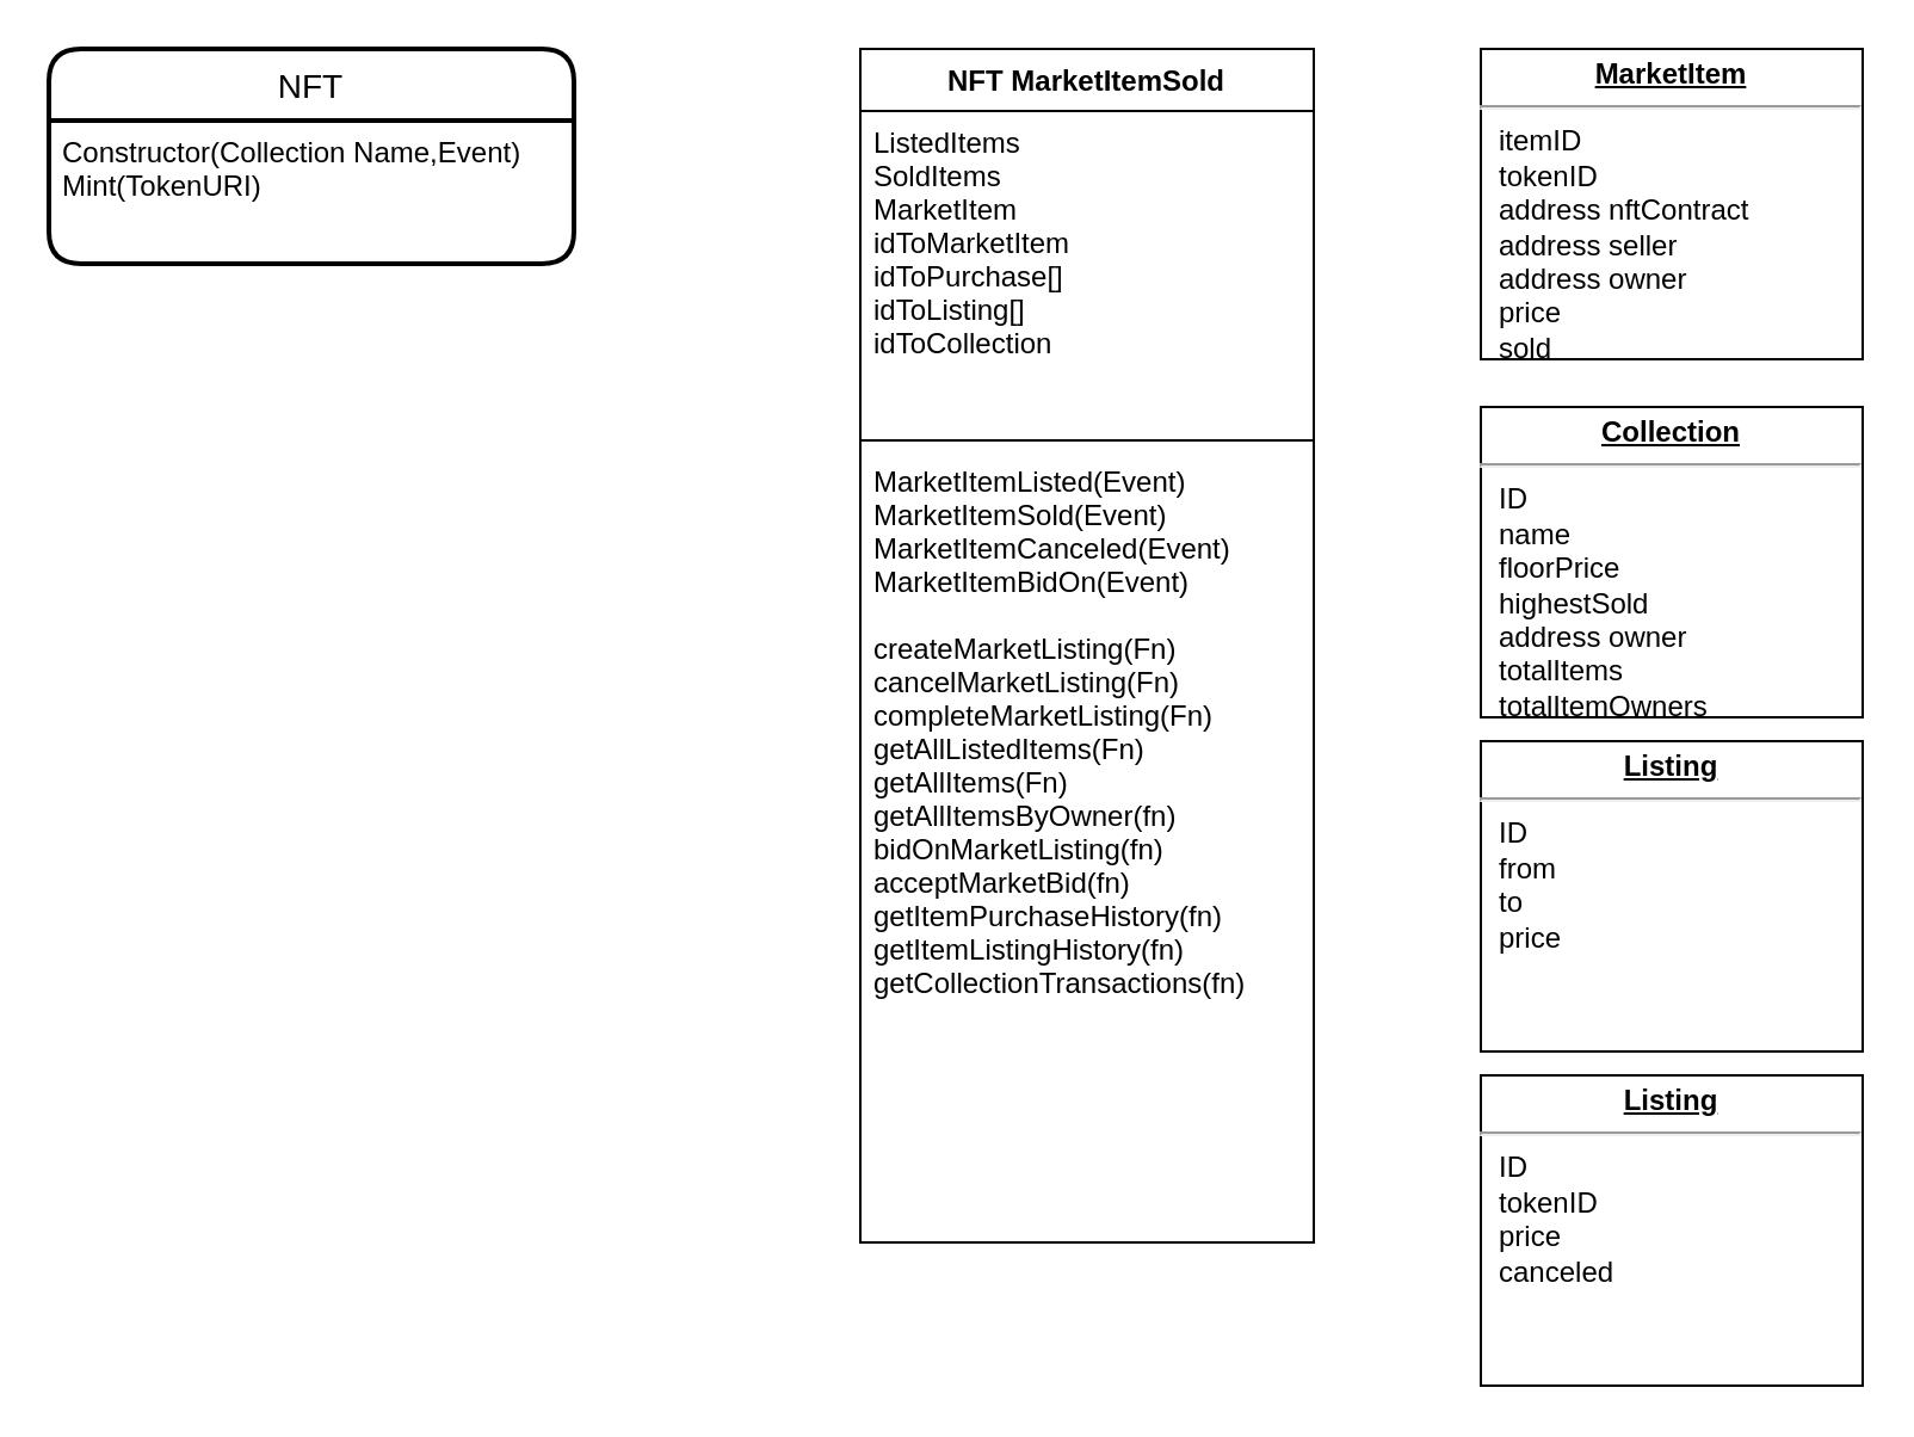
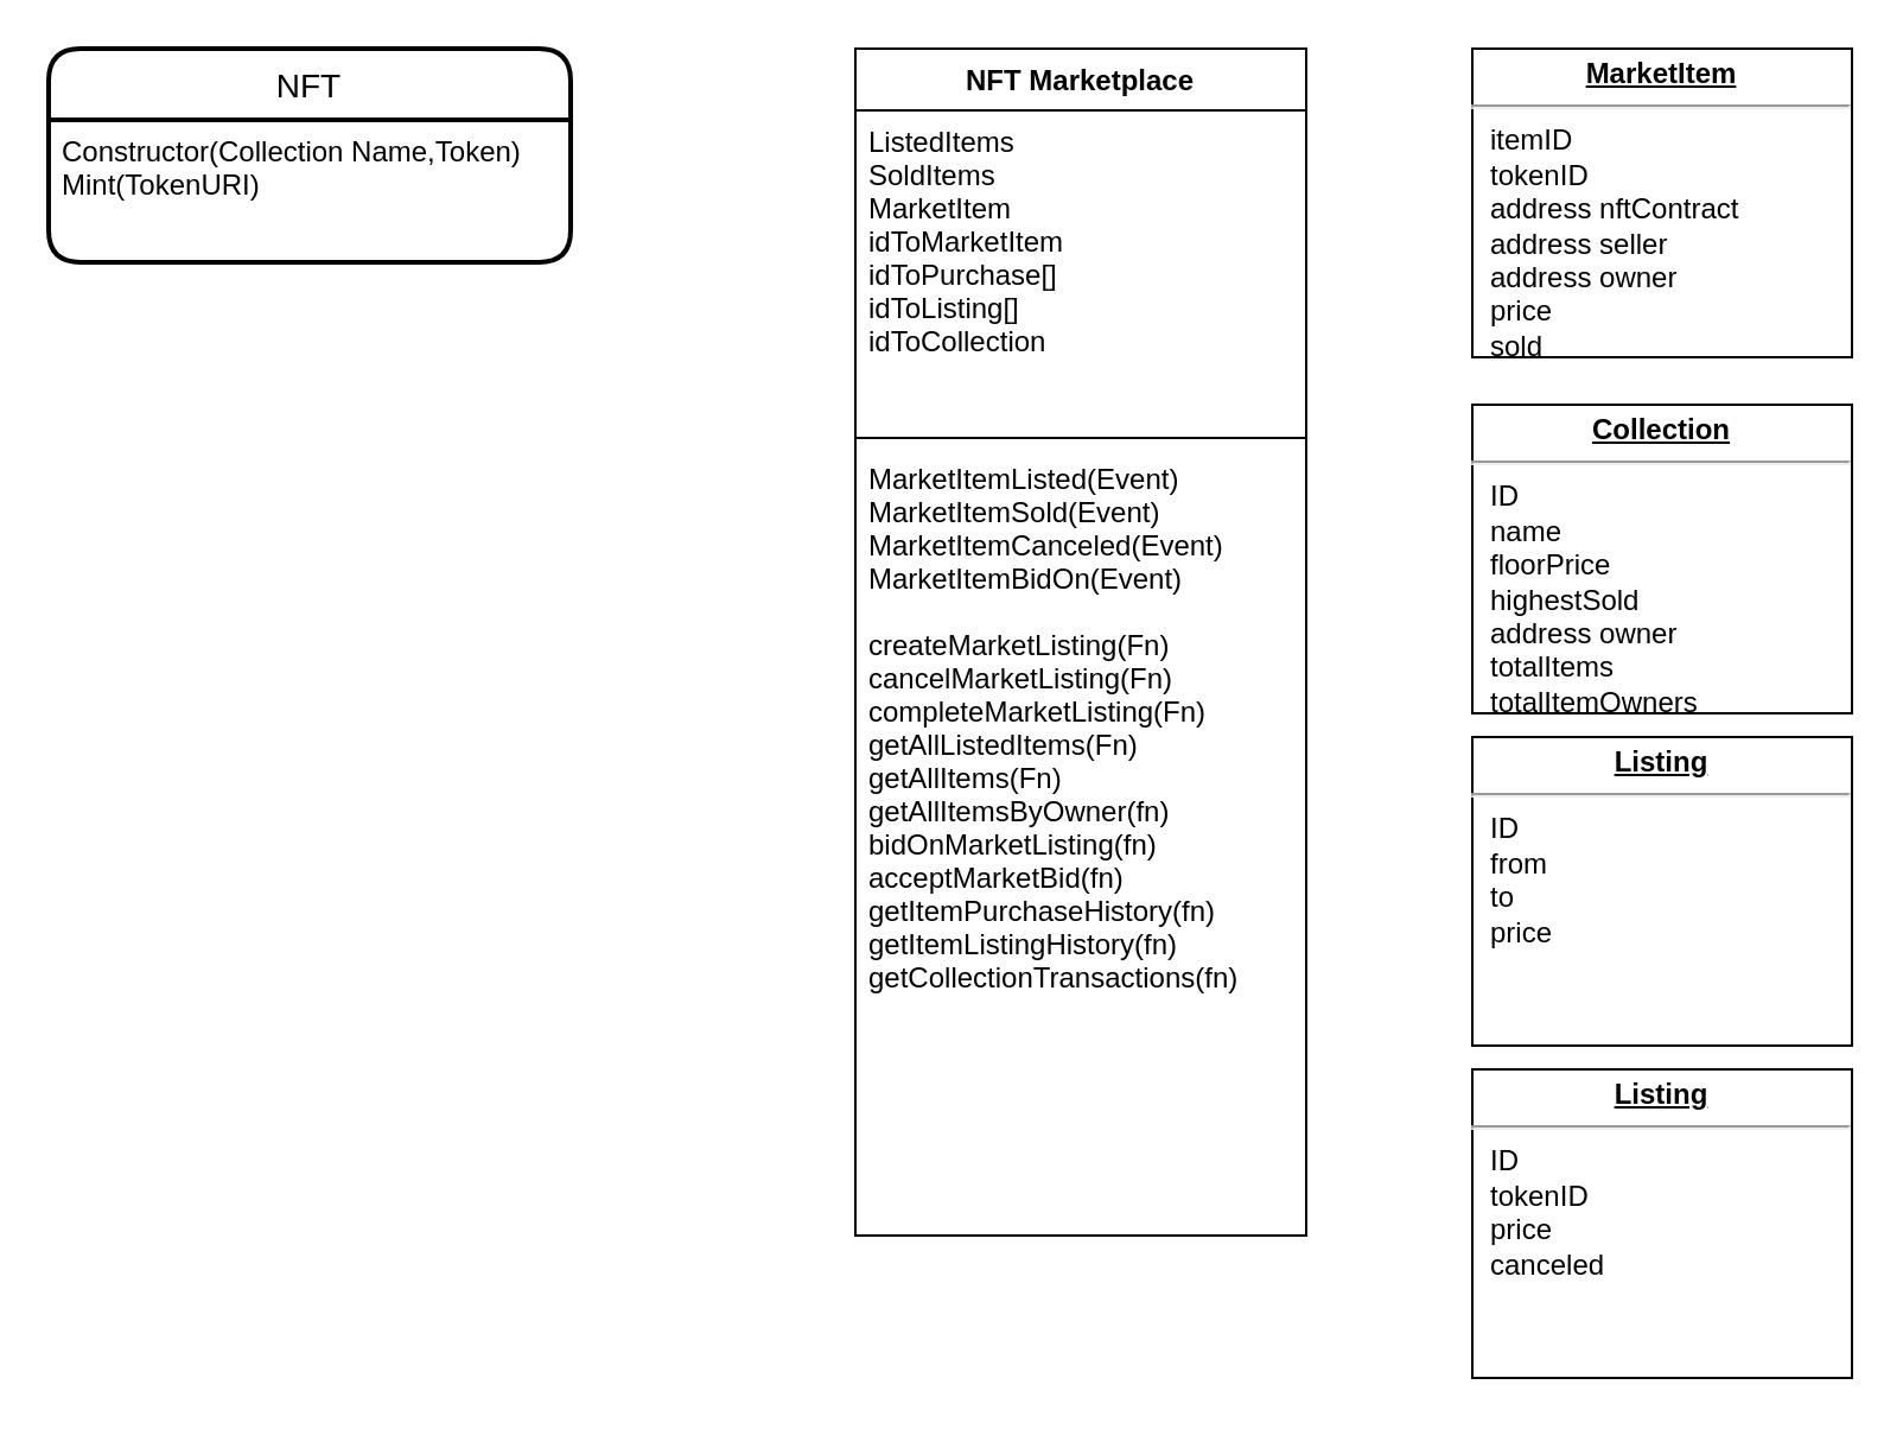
- <mxCell id="4" value="NFT MarketItemSold" style="swimlane;fontStyle=1;align=center;verticalAlign=top;childLayout=stackLayout;horizontal=1;startSize=26;horizontalStack=0;resizeParent=1;resizeParentMax=0;resizeLast=0;collapsible=1;marginBottom=0;" vertex="1" parent="1"><mxGeometry x="360" y="20" width="190" height="500" as="geometry" /></mxCell>
+ <mxCell id="4" value="NFT Marketplace" style="swimlane;fontStyle=1;align=center;verticalAlign=top;childLayout=stackLayout;horizontal=1;startSize=26;horizontalStack=0;resizeParent=1;resizeParentMax=0;resizeLast=0;collapsible=1;marginBottom=0;" vertex="1" parent="1"><mxGeometry x="360" y="20" width="190" height="500" as="geometry" /></mxCell>
- <mxCell id="3" value="Constructor(Collection Name,Event)&#10;Mint(TokenURI)" style="align=left;strokeColor=none;fillColor=none;spacingLeft=4;fontSize=12;verticalAlign=top;resizable=0;rotatable=0;part=1;" vertex="1" parent="2"><mxGeometry y="30" width="220" height="60" as="geometry" /></mxCell>
+ <mxCell id="3" value="Constructor(Collection Name,Token)&#10;Mint(TokenURI)" style="align=left;strokeColor=none;fillColor=none;spacingLeft=4;fontSize=12;verticalAlign=top;resizable=0;rotatable=0;part=1;" vertex="1" parent="2"><mxGeometry y="30" width="220" height="60" as="geometry" /></mxCell>
